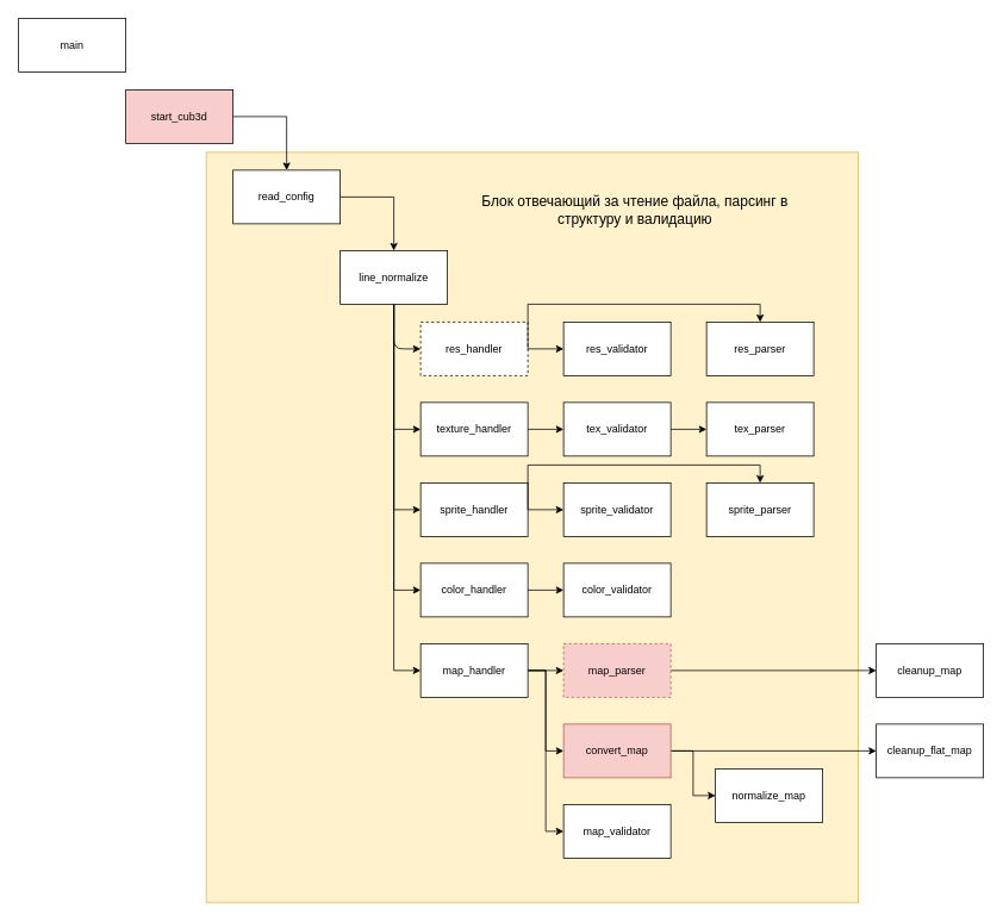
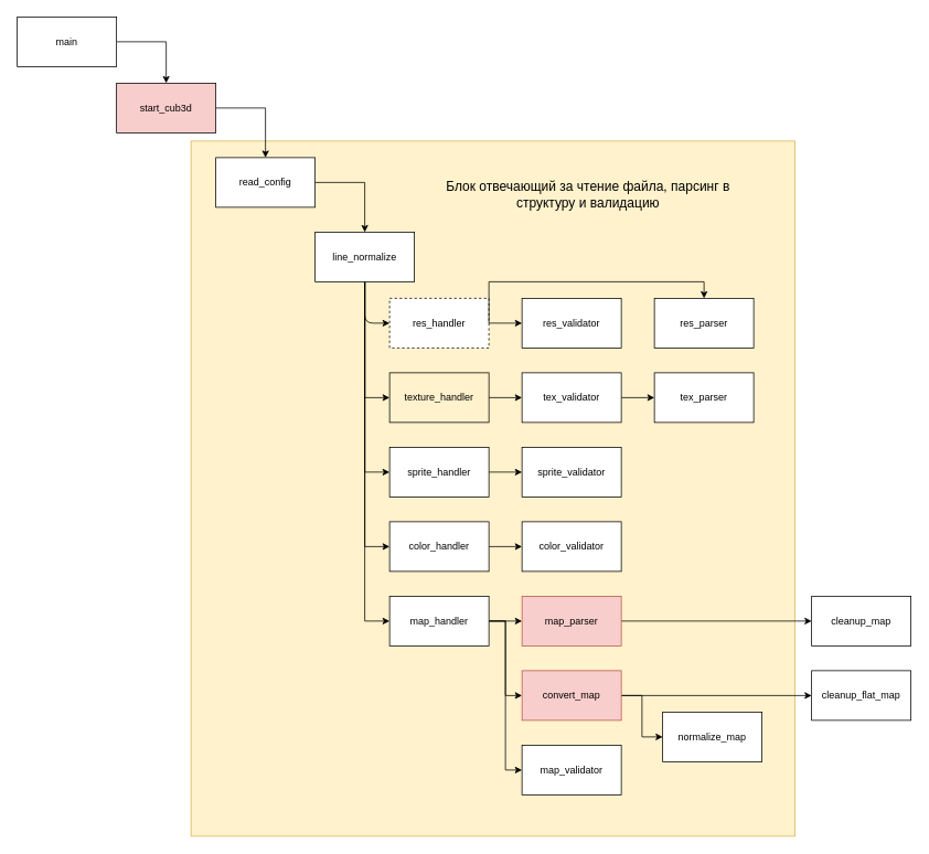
+ <mxCell id="3" style="edgeStyle=orthogonalEdgeStyle;rounded=0;orthogonalLoop=1;jettySize=auto;html=1;exitX=1;exitY=0.5;exitDx=0;exitDy=0;entryX=0.5;entryY=0;entryDx=0;entryDy=0;" parent="1" source="4" target="6" edge="1"><mxGeometry relative="1" as="geometry" /></mxCell>
- <mxCell id="16" value="texture_handler" style="rounded=0;whiteSpace=wrap;html=1;" parent="1" vertex="1"><mxGeometry x="470" y="450" width="120" height="60" as="geometry" /></mxCell>
+ <mxCell id="16" value="texture_handler" style="rounded=0;whiteSpace=wrap;html=1;fillColor=#fff2cc;" parent="1" vertex="1"><mxGeometry x="470" y="450" width="120" height="60" as="geometry" /></mxCell>
- <mxCell id="35" style="edgeStyle=orthogonalEdgeStyle;rounded=0;orthogonalLoop=1;jettySize=auto;html=1;exitX=1;exitY=0.5;exitDx=0;exitDy=0;entryX=0.5;entryY=0;entryDx=0;entryDy=0;" edge="1" parent="1" source="18" target="33"><mxGeometry relative="1" as="geometry"><mxPoint x="590" y="570" as="sourcePoint" /><mxPoint x="850" y="540" as="targetPoint" /><Array as="points"><mxPoint x="590" y="520" /><mxPoint x="850" y="520" /></Array></mxGeometry></mxCell>
- <mxCell id="33" value="sprite_parser" style="rounded=0;whiteSpace=wrap;html=1;" vertex="1" parent="1"><mxGeometry x="790" y="540" width="120" height="60" as="geometry" /></mxCell>
- <mxCell id="38" value="map_parser" style="rounded=0;whiteSpace=wrap;html=1;fillColor=#f8cecc;strokeColor=#b85450;dashed=1;" vertex="1" parent="1"><mxGeometry x="630" y="720" width="120" height="60" as="geometry" /></mxCell>
+ <mxCell id="38" value="map_parser" style="rounded=0;whiteSpace=wrap;html=1;fillColor=#f8cecc;strokeColor=#b85450;" vertex="1" parent="1"><mxGeometry x="630" y="720" width="120" height="60" as="geometry" /></mxCell>
